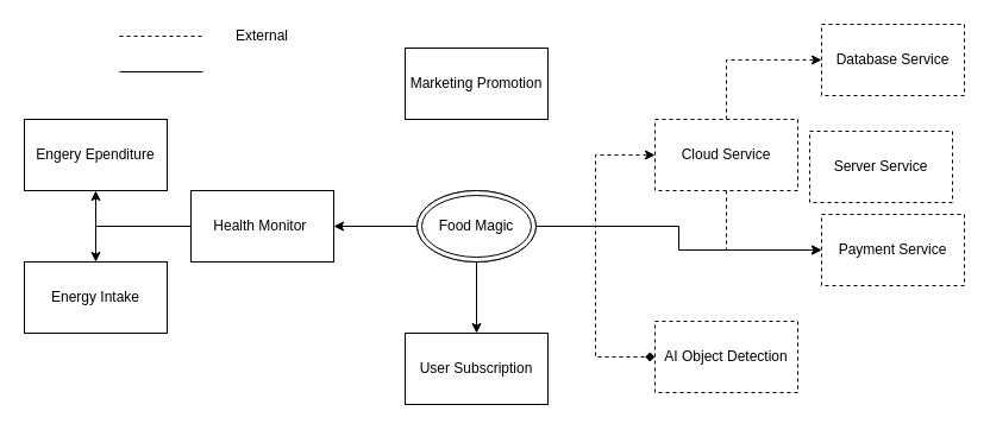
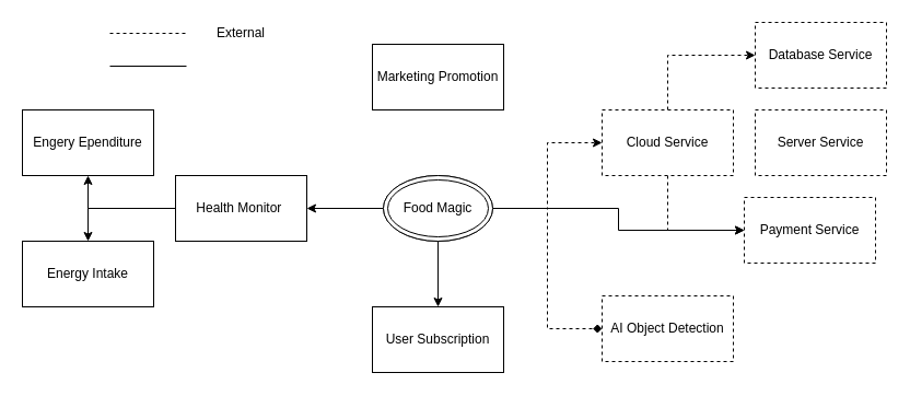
- <mxCell id="20" value="Server Service" style="whiteSpace=wrap;html=1;dashed=1;" vertex="1" parent="1"><mxGeometry x="680" y="110" width="120" height="60" as="geometry" /></mxCell>
+ <mxCell id="20" value="Server Service" style="whiteSpace=wrap;html=1;dashed=1;" vertex="1" parent="1"><mxGeometry x="690" y="100" width="120" height="60" as="geometry" /></mxCell>
- <mxCell id="21" value="Payment Service" style="whiteSpace=wrap;html=1;dashed=1;" vertex="1" parent="1"><mxGeometry x="690" y="180" width="120" height="60" as="geometry" /></mxCell>
+ <mxCell id="21" value="Payment Service" style="whiteSpace=wrap;html=1;dashed=1;" vertex="1" parent="1"><mxGeometry x="680" y="180" width="120" height="60" as="geometry" /></mxCell>
